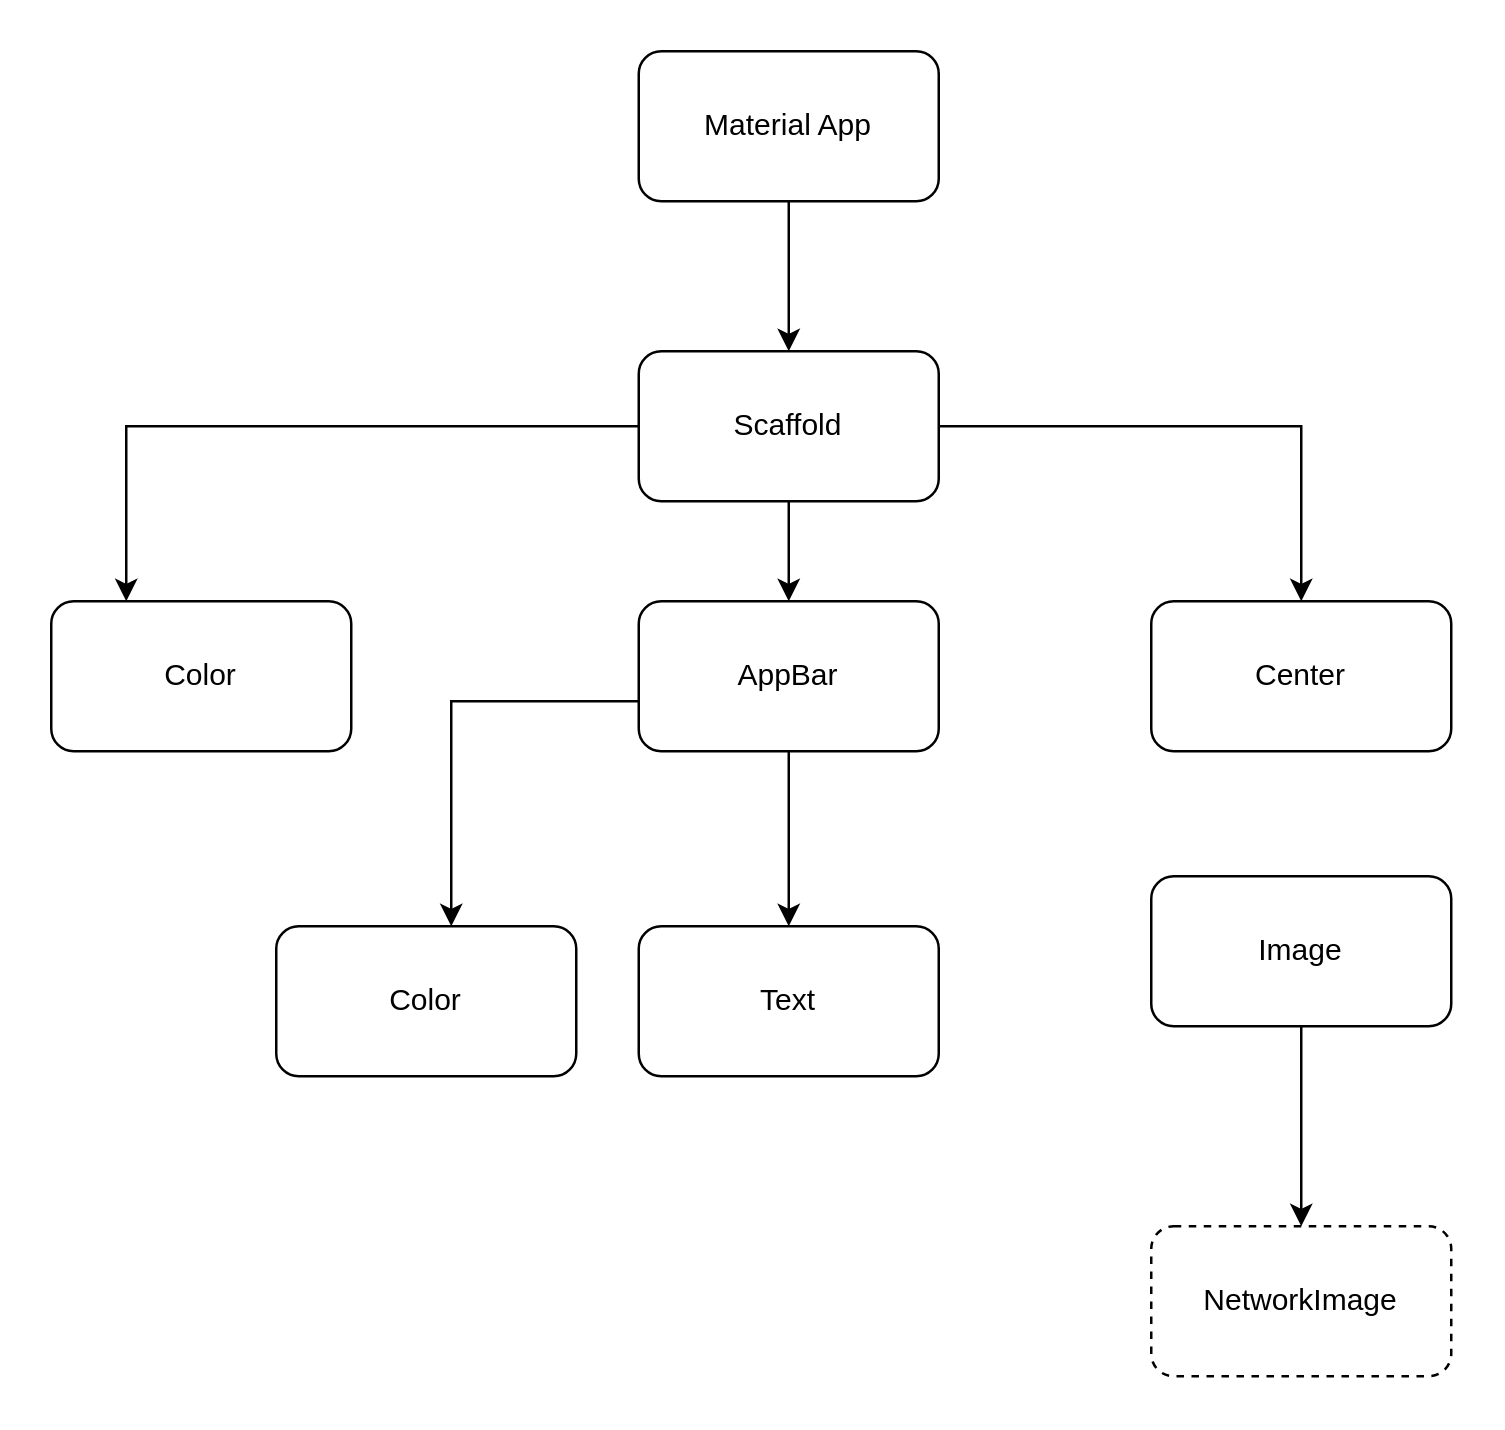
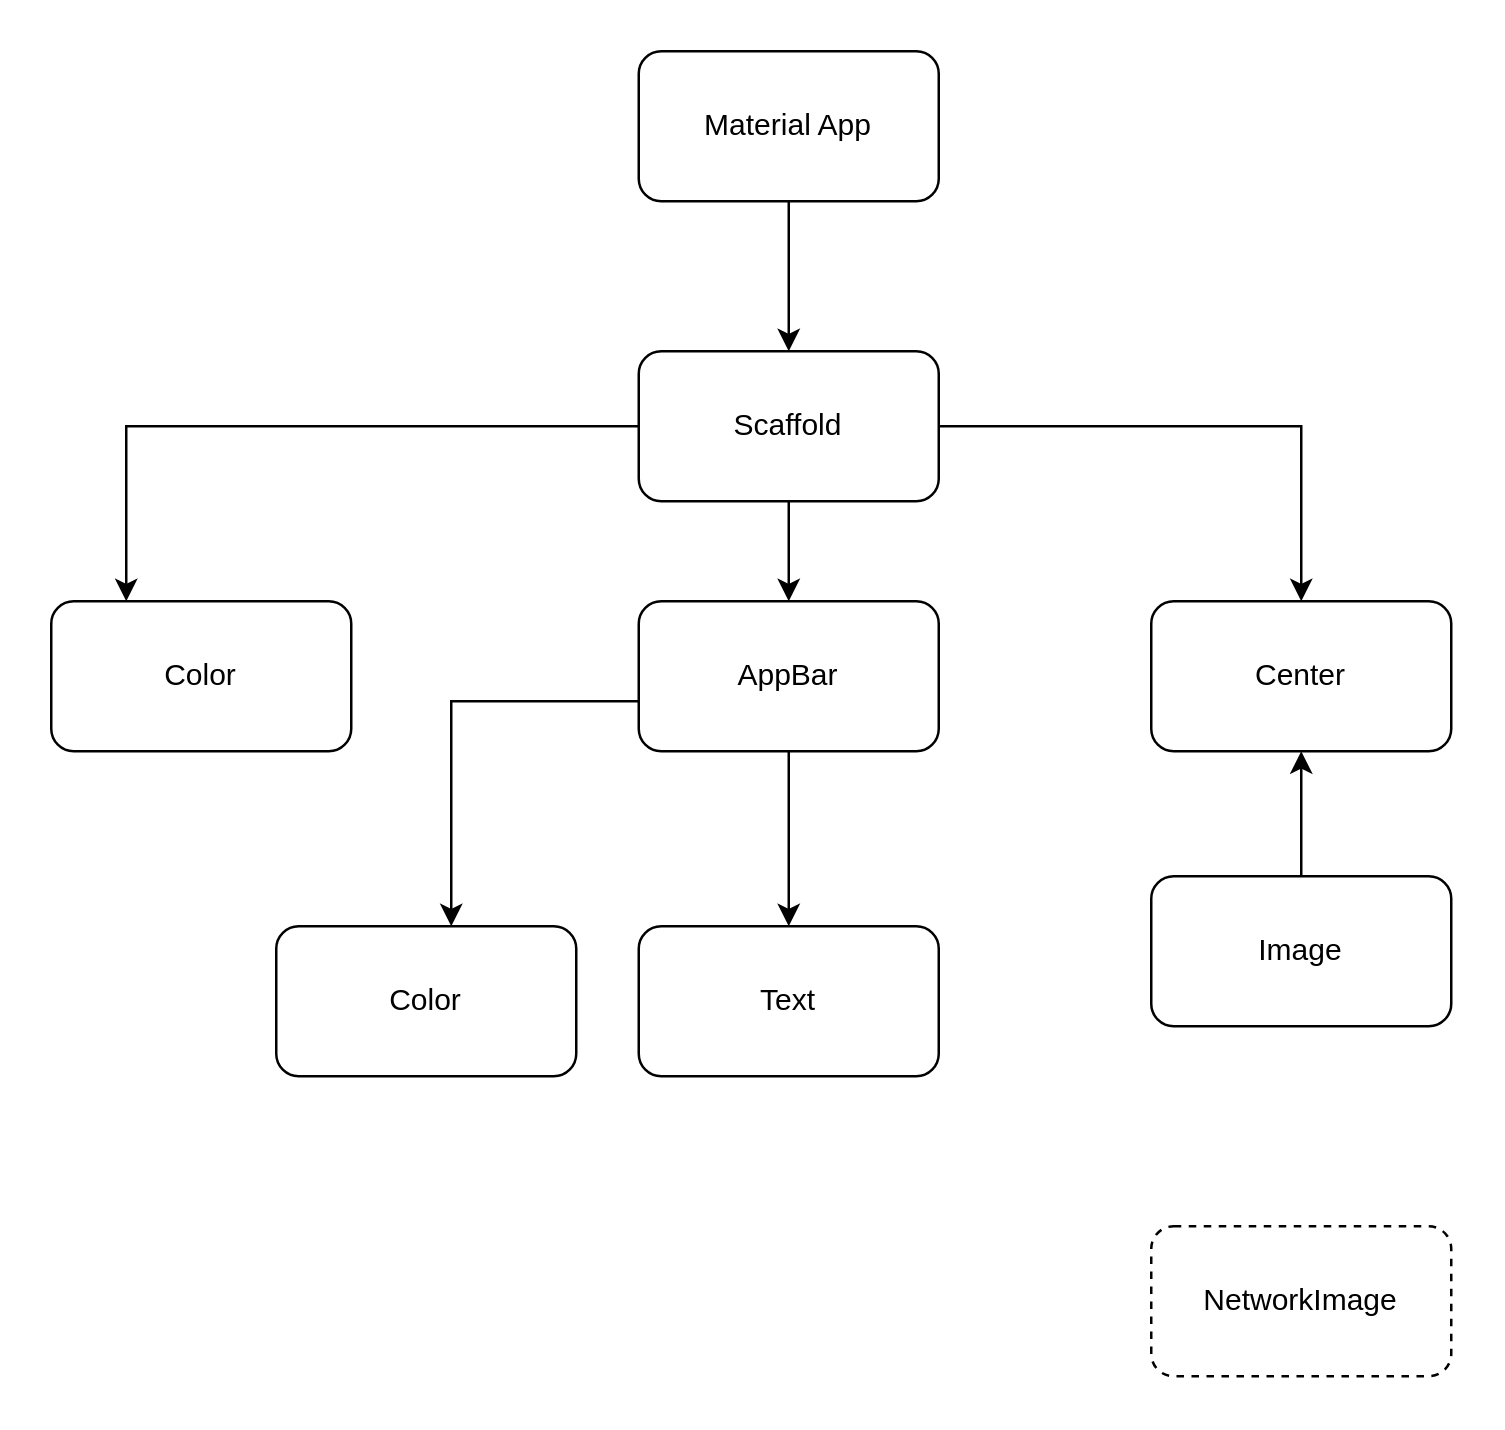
- <mxCell id="13" value="" style="edgeStyle=orthogonalEdgeStyle;rounded=0;orthogonalLoop=1;jettySize=auto;html=1;" edge="1" parent="1" source="14" target="15"><mxGeometry relative="1" as="geometry" /></mxCell>
+ <mxCell id="13" value="" style="edgeStyle=orthogonalEdgeStyle;rounded=0;orthogonalLoop=1;jettySize=auto;html=1;" edge="1" parent="1" source="14" target="9"><mxGeometry relative="1" as="geometry" /></mxCell>
